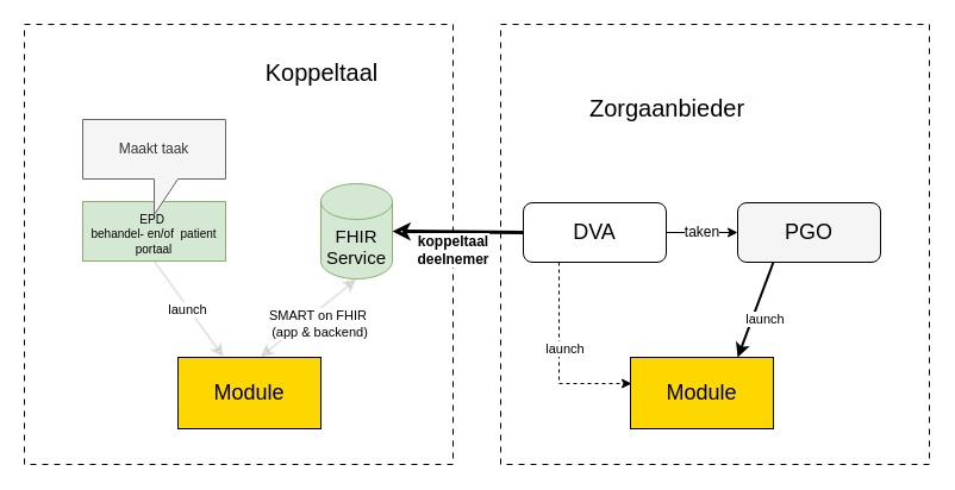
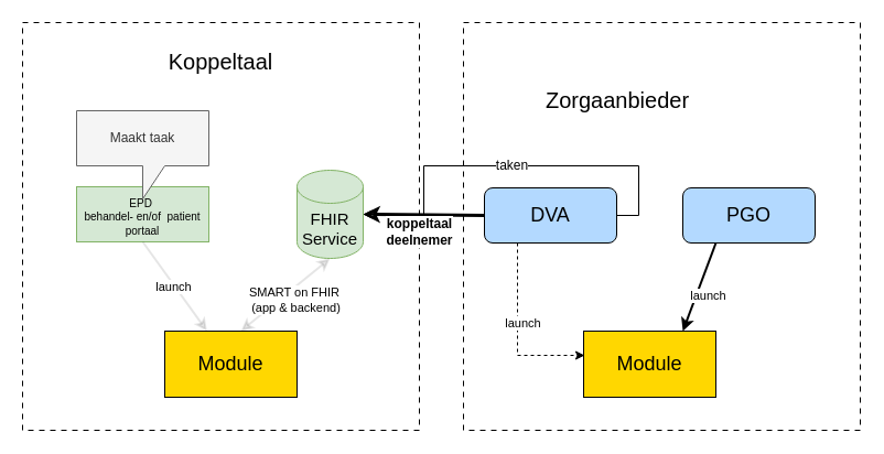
- <mxCell id="4" value="Koppeltaal" style="text;html=1;strokeColor=none;fillColor=none;align=center;verticalAlign=middle;whiteSpace=wrap;rounded=0;fontSize=20;fontStyle=0;" parent="1" vertex="1"><mxGeometry x="210" y="45" width="120" height="30" as="geometry" /></mxCell>
+ <mxCell id="4" value="Koppeltaal" style="text;html=1;strokeColor=none;fillColor=none;align=center;verticalAlign=middle;whiteSpace=wrap;rounded=0;fontSize=20;fontStyle=0;" parent="1" vertex="1"><mxGeometry x="140" y="40" width="120" height="30" as="geometry" /></mxCell>
- <mxCell id="7" value="DVA" style="rounded=1;whiteSpace=wrap;html=1;fillColor=#ffffff;strokeColor=#000000;fontSize=18;arcSize=15;" parent="1" vertex="1"><mxGeometry x="439" y="170" width="120" height="50" as="geometry" /></mxCell>
+ <mxCell id="7" value="DVA" style="rounded=1;whiteSpace=wrap;html=1;fillColor=#B3D9FF;strokeColor=#000000;fontSize=18;arcSize=15;" parent="1" vertex="1"><mxGeometry x="439" y="170" width="120" height="50" as="geometry" /></mxCell>
- <mxCell id="11" value="taken" style="edgeStyle=orthogonalEdgeStyle;rounded=0;orthogonalLoop=1;jettySize=auto;html=1;exitX=1;exitY=0.5;exitDx=0;exitDy=0;entryX=0;entryY=0.5;entryDx=0;entryDy=0;strokeColor=#000000;fontSize=12;" parent="1" source="7" target="8" edge="1"><mxGeometry relative="1" as="geometry" /></mxCell>
+ <mxCell id="11" value="taken" style="edgeStyle=orthogonalEdgeStyle;rounded=0;orthogonalLoop=1;jettySize=auto;html=1;exitX=1;exitY=0.5;exitDx=0;exitDy=0;strokeColor=#000000;fontSize=12;" parent="1" source="7" target="19" edge="1"><mxGeometry relative="1" as="geometry" /></mxCell>
- <mxCell id="8" value="PGO" style="rounded=1;whiteSpace=wrap;html=1;fillColor=#f5f5f5;strokeColor=#000000;fontSize=18;arcSize=15;" parent="1" vertex="1"><mxGeometry x="619" y="170" width="120" height="50" as="geometry" /></mxCell>
+ <mxCell id="8" value="PGO" style="rounded=1;whiteSpace=wrap;html=1;fillColor=#B3D9FF;strokeColor=#000000;fontSize=18;arcSize=15;" parent="1" vertex="1"><mxGeometry x="619" y="170" width="120" height="50" as="geometry" /></mxCell>
